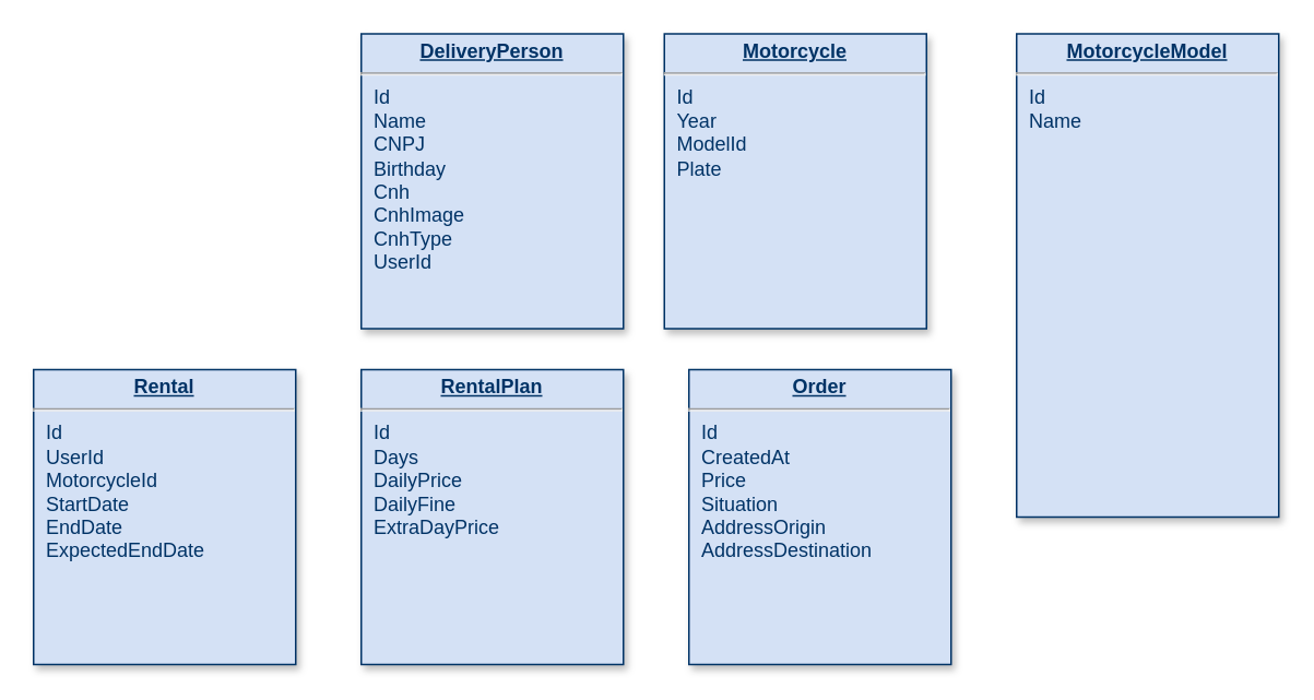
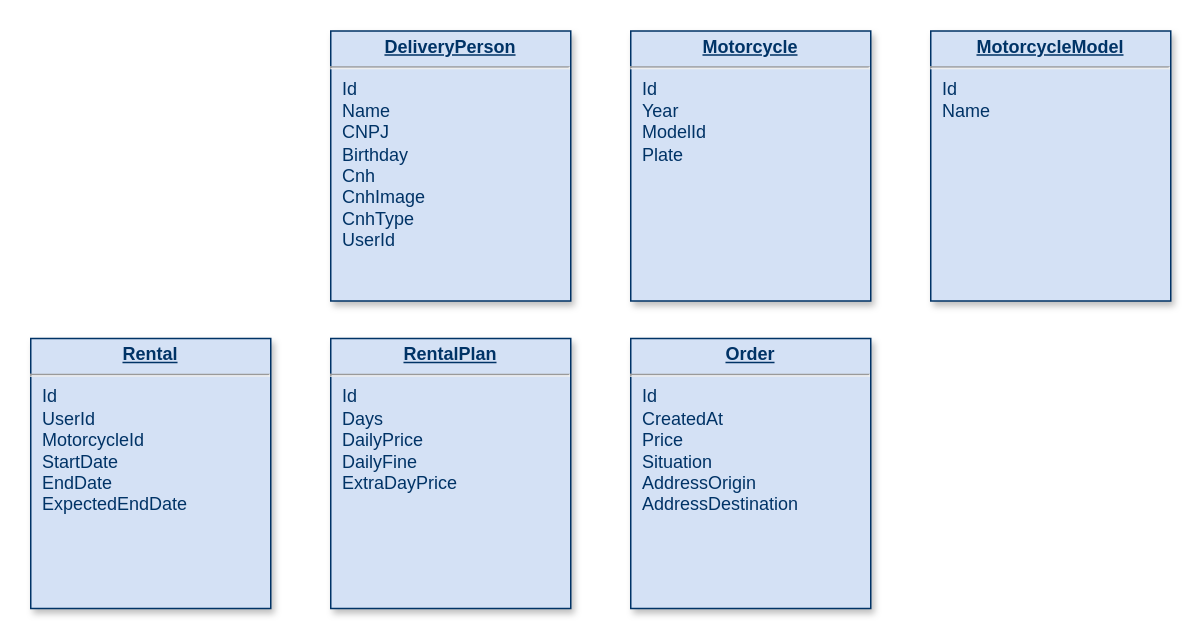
- <mxCell id="3" value="&lt;p style=&quot;margin: 0px; margin-top: 4px; text-align: center; text-decoration: underline;&quot;&gt;&lt;b&gt;Motorcycle&lt;/b&gt;&lt;/p&gt;&lt;hr&gt;&lt;p style=&quot;margin: 0px; margin-left: 8px;&quot;&gt;Id&lt;/p&gt;&lt;p style=&quot;margin: 0px; margin-left: 8px;&quot;&gt;Year&lt;/p&gt;&lt;p style=&quot;margin: 0px; margin-left: 8px;&quot;&gt;ModelId&lt;/p&gt;&lt;p style=&quot;margin: 0px; margin-left: 8px;&quot;&gt;Plate&lt;/p&gt;" style="verticalAlign=top;align=left;overflow=fill;fontSize=12;fontFamily=Helvetica;html=1;strokeColor=#003366;shadow=1;fillColor=#D4E1F5;fontColor=#003366" vertex="1" parent="1"><mxGeometry x="405" y="20" width="160.0" height="180" as="geometry" /></mxCell>
+ <mxCell id="3" value="&lt;p style=&quot;margin: 0px; margin-top: 4px; text-align: center; text-decoration: underline;&quot;&gt;&lt;b&gt;Motorcycle&lt;/b&gt;&lt;/p&gt;&lt;hr&gt;&lt;p style=&quot;margin: 0px; margin-left: 8px;&quot;&gt;Id&lt;/p&gt;&lt;p style=&quot;margin: 0px; margin-left: 8px;&quot;&gt;Year&lt;/p&gt;&lt;p style=&quot;margin: 0px; margin-left: 8px;&quot;&gt;ModelId&lt;/p&gt;&lt;p style=&quot;margin: 0px; margin-left: 8px;&quot;&gt;Plate&lt;/p&gt;" style="verticalAlign=top;align=left;overflow=fill;fontSize=12;fontFamily=Helvetica;html=1;strokeColor=#003366;shadow=1;fillColor=#D4E1F5;fontColor=#003366" vertex="1" parent="1"><mxGeometry x="420" y="20" width="160.0" height="180" as="geometry" /></mxCell>
- <mxCell id="4" value="&lt;p style=&quot;margin: 0px; margin-top: 4px; text-align: center; text-decoration: underline;&quot;&gt;&lt;b&gt;MotorcycleModel&lt;/b&gt;&lt;/p&gt;&lt;hr&gt;&lt;p style=&quot;margin: 0px; margin-left: 8px;&quot;&gt;Id&lt;/p&gt;&lt;p style=&quot;margin: 0px; margin-left: 8px;&quot;&gt;Name&lt;/p&gt;" style="verticalAlign=top;align=left;overflow=fill;fontSize=12;fontFamily=Helvetica;html=1;strokeColor=#003366;shadow=1;fillColor=#D4E1F5;fontColor=#003366" vertex="1" parent="1"><mxGeometry x="620" y="20" width="160.0" height="295" as="geometry" /></mxCell>
+ <mxCell id="4" value="&lt;p style=&quot;margin: 0px; margin-top: 4px; text-align: center; text-decoration: underline;&quot;&gt;&lt;b&gt;MotorcycleModel&lt;/b&gt;&lt;/p&gt;&lt;hr&gt;&lt;p style=&quot;margin: 0px; margin-left: 8px;&quot;&gt;Id&lt;/p&gt;&lt;p style=&quot;margin: 0px; margin-left: 8px;&quot;&gt;Name&lt;/p&gt;" style="verticalAlign=top;align=left;overflow=fill;fontSize=12;fontFamily=Helvetica;html=1;strokeColor=#003366;shadow=1;fillColor=#D4E1F5;fontColor=#003366" vertex="1" parent="1"><mxGeometry x="620" y="20" width="160.0" height="180" as="geometry" /></mxCell>
